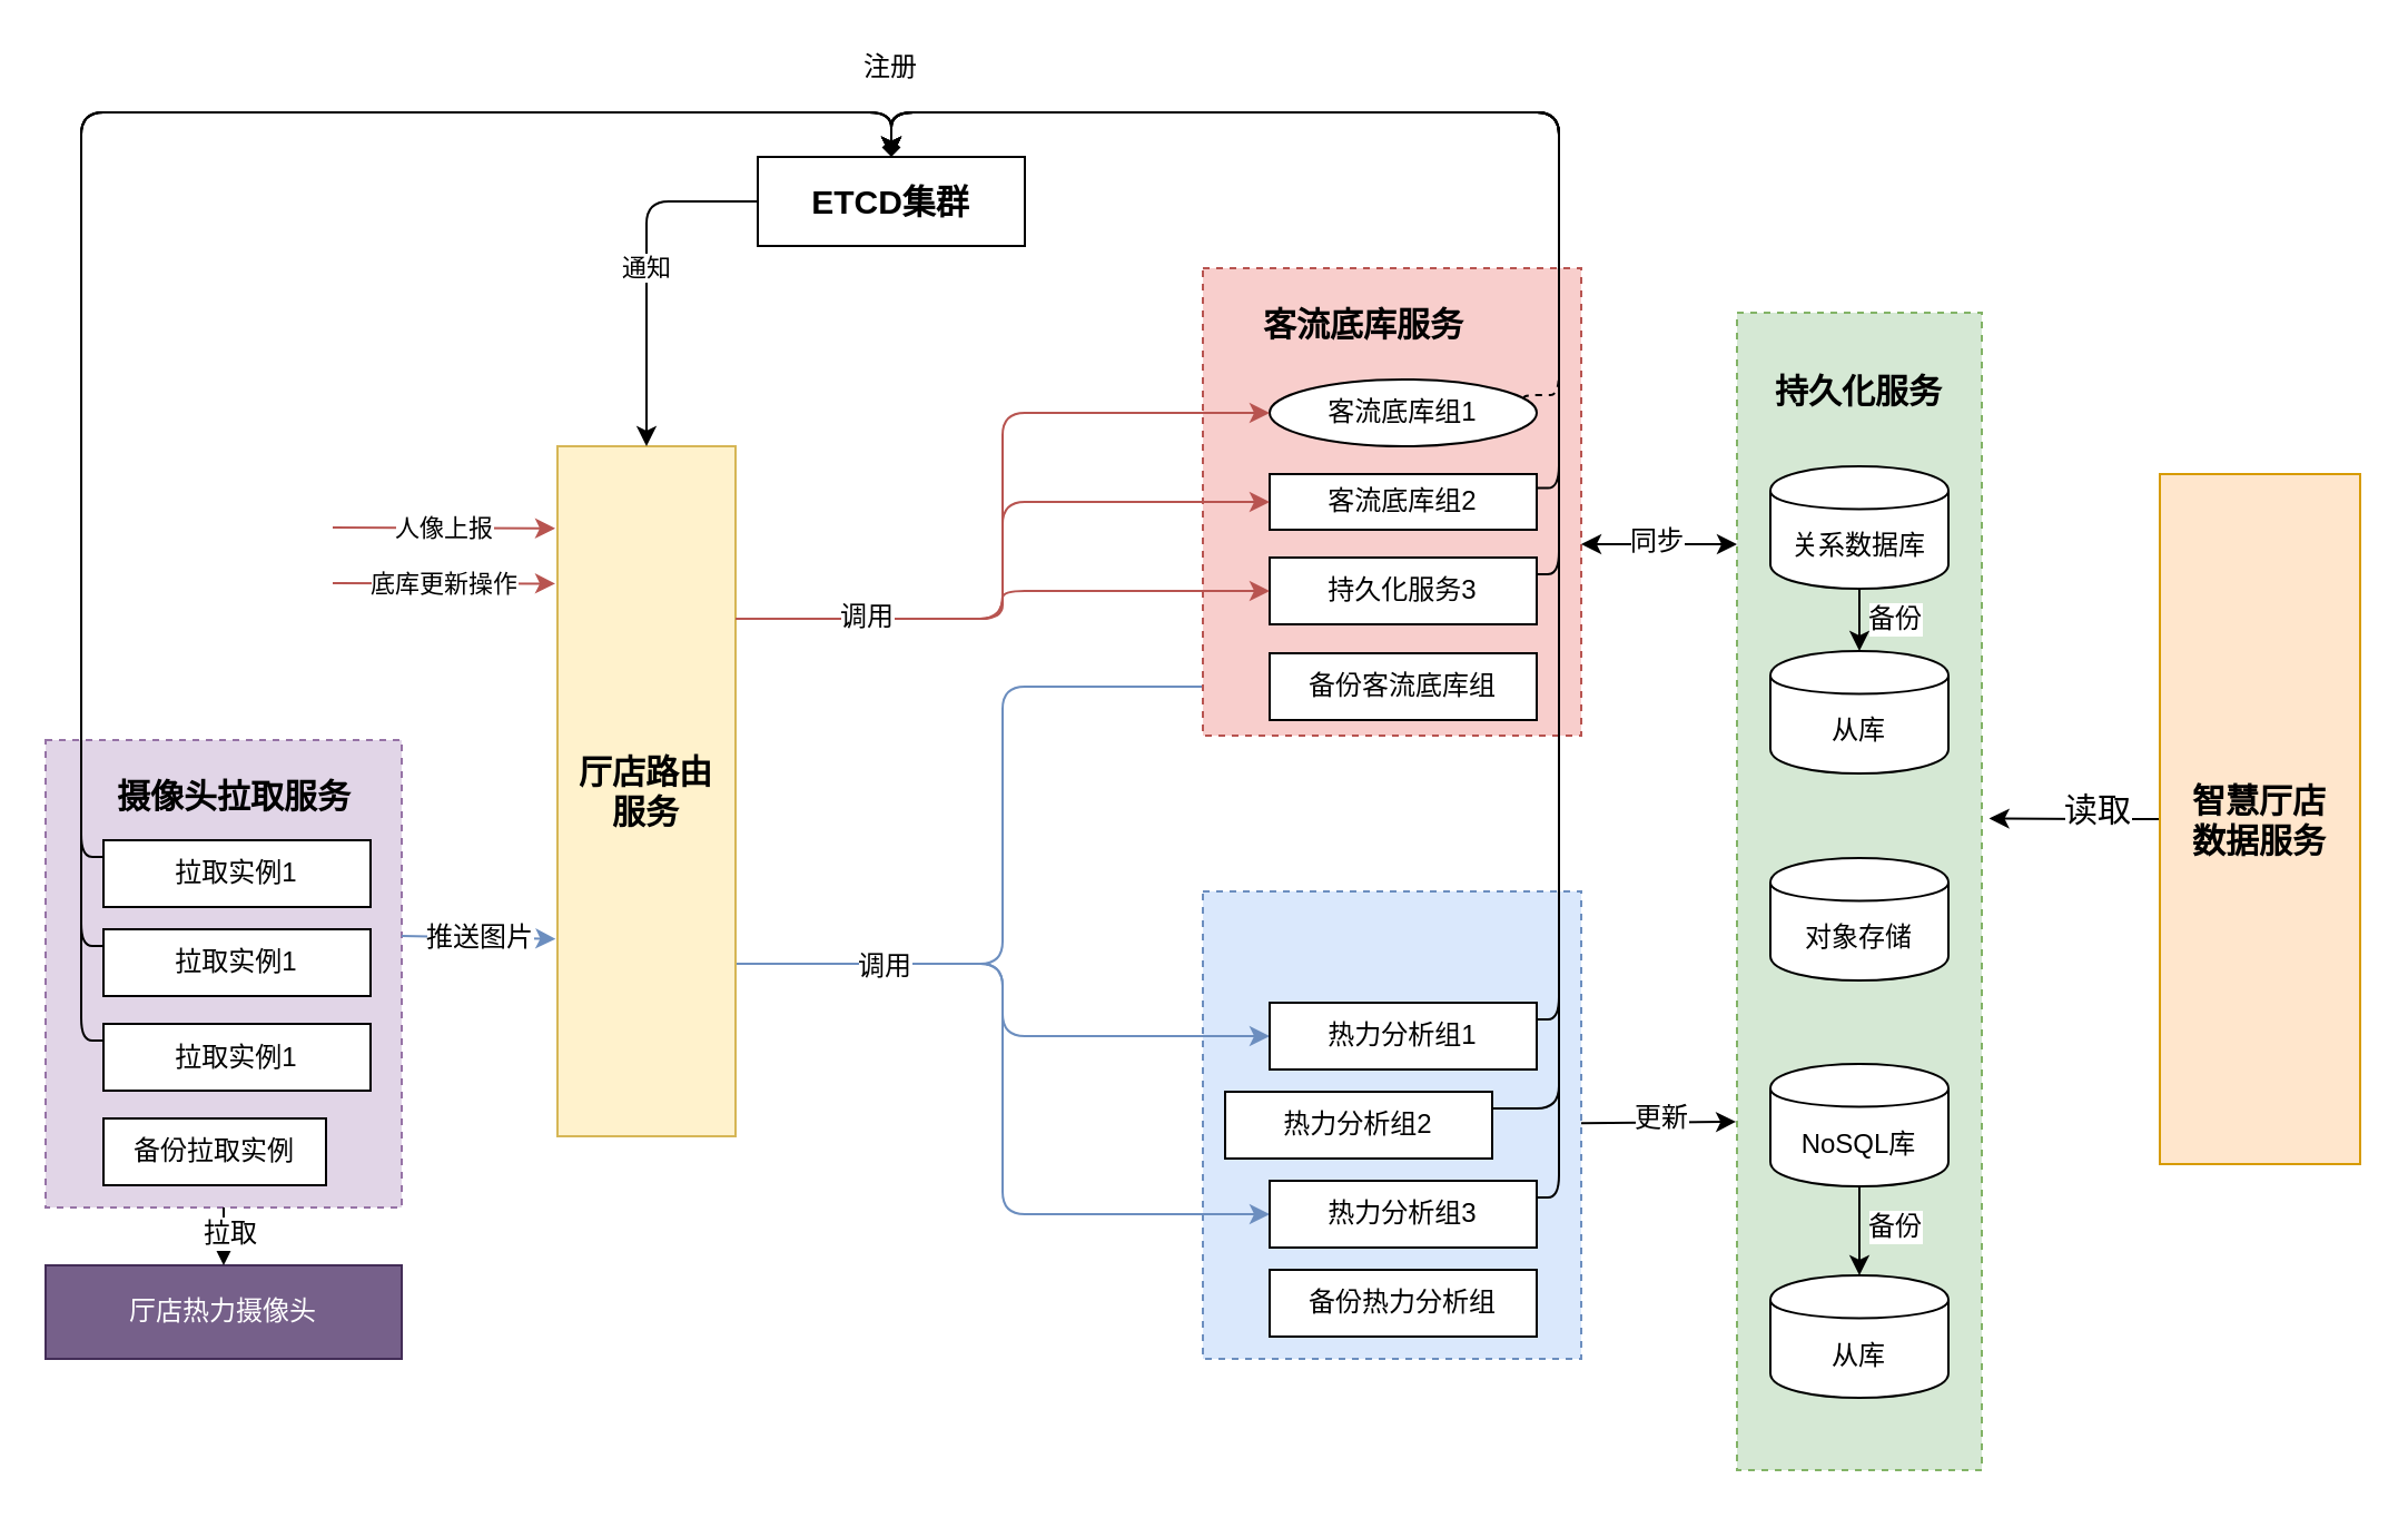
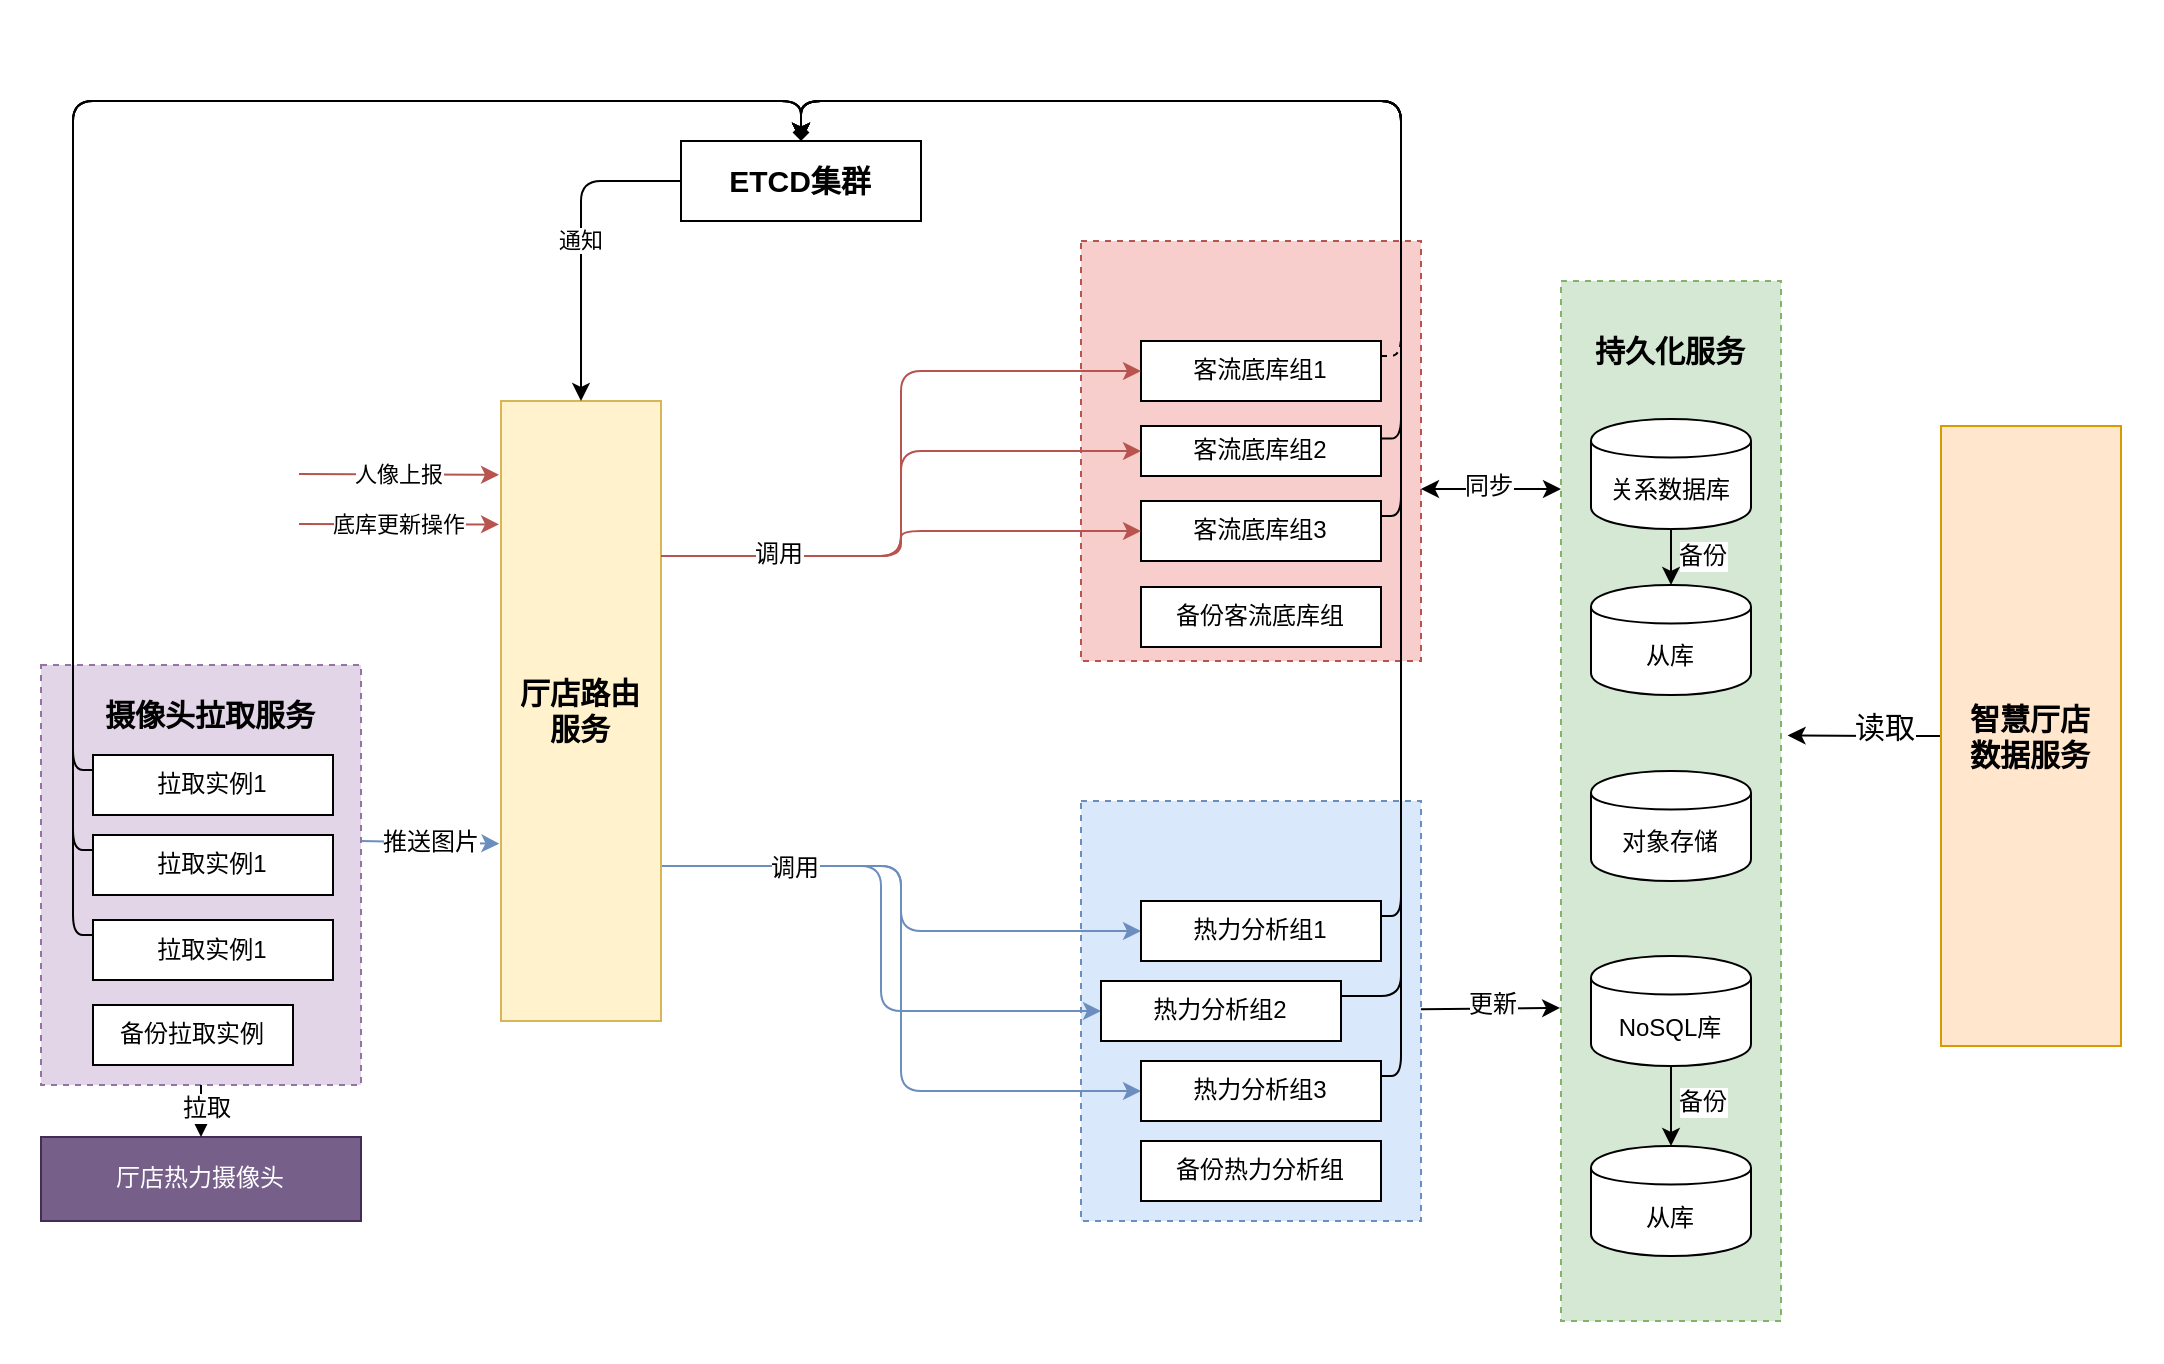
- <mxCell id="59" value="注册" style="text;html=1;strokeColor=none;fillColor=none;align=center;verticalAlign=middle;whiteSpace=wrap;rounded=0;" parent="1" vertex="1"><mxGeometry x="365" y="20" width="70" height="20" as="geometry" /></mxCell>
- <mxCell id="27" value="客流底库服务" style="text;html=1;strokeColor=none;fillColor=none;align=center;verticalAlign=middle;whiteSpace=wrap;rounded=0;fontStyle=1;fontSize=15;" parent="1" vertex="1"><mxGeometry x="560" y="135" width="105" height="20" as="geometry" /></mxCell>
- <mxCell id="12" value="客流底库组1" style="ellipse;whiteSpace=wrap;html=1;align=center;" parent="1" vertex="1"><mxGeometry x="570" y="170" width="120" height="30" as="geometry" /></mxCell>
+ <mxCell id="12" value="客流底库组1" style="rounded=0;whiteSpace=wrap;html=1;align=center;" parent="1" vertex="1"><mxGeometry x="570" y="170" width="120" height="30" as="geometry" /></mxCell>
- <mxCell id="15" value="持久化服务3" style="rounded=0;whiteSpace=wrap;html=1;align=center;" parent="1" vertex="1"><mxGeometry x="570" y="250" width="120" height="30" as="geometry" /></mxCell>
+ <mxCell id="15" value="客流底库组3" style="rounded=0;whiteSpace=wrap;html=1;align=center;" parent="1" vertex="1"><mxGeometry x="570" y="250" width="120" height="30" as="geometry" /></mxCell>
- <mxCell id="4" value="" style="endArrow=classic;html=1;exitX=1;exitY=0.75;exitDx=0;exitDy=0;strokeColor=#6c8ebf;jumpStyle=none;rounded=1;edgeStyle=orthogonalEdgeStyle;fillColor=#dae8fc;" parent="1" source="10" target="28" edge="1"><mxGeometry width="50" height="50" relative="1" as="geometry"><mxPoint x="340" y="442.4" as="sourcePoint" /><mxPoint x="580" y="475.2" as="targetPoint" /></mxGeometry></mxCell>
+ <mxCell id="4" value="" style="endArrow=classic;html=1;entryX=0;entryY=0.5;entryDx=0;entryDy=0;exitX=1;exitY=0.75;exitDx=0;exitDy=0;strokeColor=#6c8ebf;jumpStyle=none;rounded=1;edgeStyle=orthogonalEdgeStyle;fillColor=#dae8fc;" parent="1" source="10" target="33" edge="1"><mxGeometry width="50" height="50" relative="1" as="geometry"><mxPoint x="340" y="442.4" as="sourcePoint" /><mxPoint x="580" y="475.2" as="targetPoint" /></mxGeometry></mxCell>
